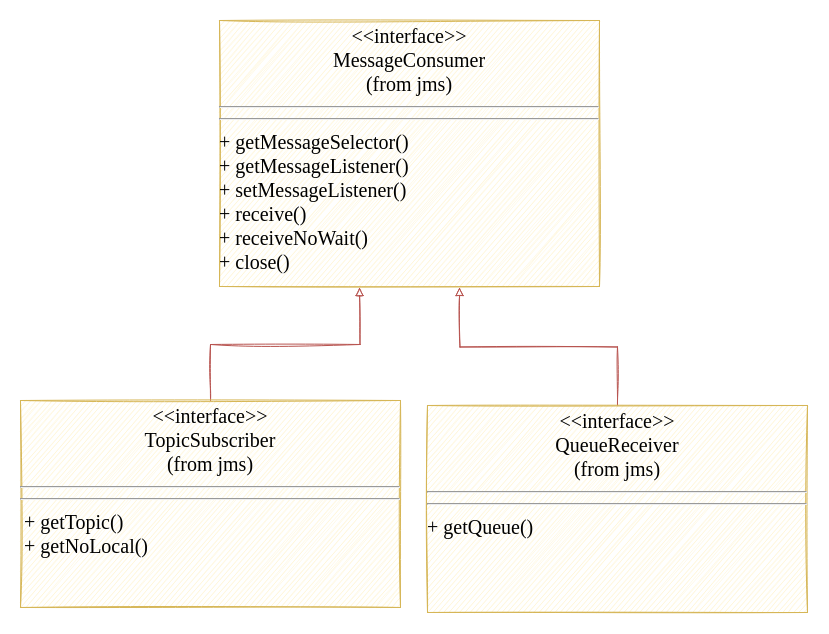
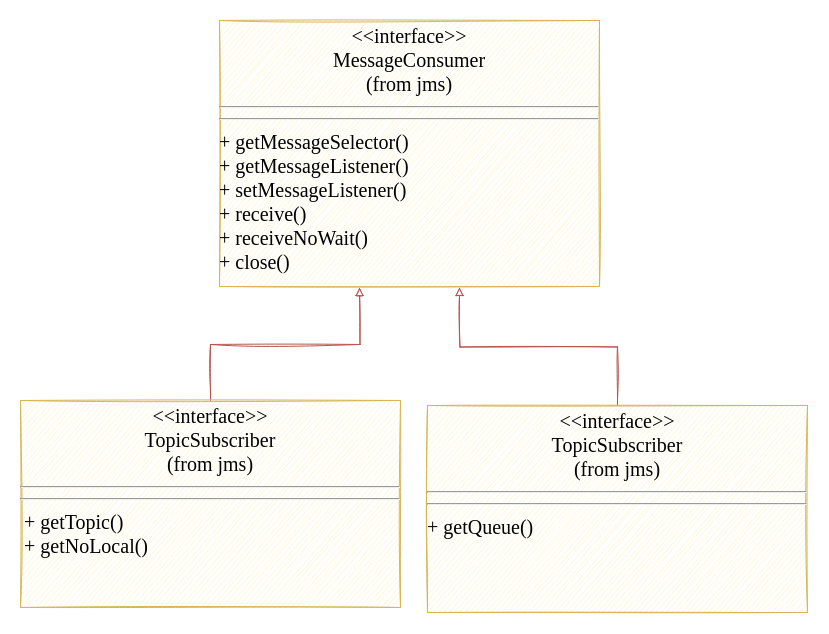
- <mxCell id="5" value="&lt;p style=&quot;margin: 4px 0px 0px ; text-align: center ; font-size: 20px&quot;&gt;&amp;lt;&amp;lt;interface&amp;gt;&amp;gt;&lt;br&gt;QueueReceiver&lt;br&gt;(from jms)&lt;/p&gt;&lt;hr style=&quot;font-size: 20px&quot;&gt;&lt;hr style=&quot;font-size: 20px&quot;&gt;+ getQueue()" style="verticalAlign=top;align=left;overflow=fill;fontSize=20;fontFamily=Architects Daughter;html=1;sketch=1;fillColor=#fff2cc;strokeColor=#d6b656;fontSource=https%3A%2F%2Ffonts.googleapis.com%2Fcss%3Ffamily%3DArchitects%2BDaughter;" parent="1" vertex="1"><mxGeometry x="427" y="405" width="380" height="207" as="geometry" /></mxCell>
+ <mxCell id="5" value="&lt;p style=&quot;margin: 4px 0px 0px ; text-align: center ; font-size: 20px&quot;&gt;&amp;lt;&amp;lt;interface&amp;gt;&amp;gt;&lt;br&gt;TopicSubscriber&lt;br&gt;(from jms)&lt;/p&gt;&lt;hr style=&quot;font-size: 20px&quot;&gt;&lt;hr style=&quot;font-size: 20px&quot;&gt;+ getQueue()" style="verticalAlign=top;align=left;overflow=fill;fontSize=20;fontFamily=Architects Daughter;html=1;sketch=1;fillColor=#fff2cc;strokeColor=#d6b656;fontSource=https%3A%2F%2Ffonts.googleapis.com%2Fcss%3Ffamily%3DArchitects%2BDaughter;" parent="1" vertex="1"><mxGeometry x="427" y="405" width="380" height="207" as="geometry" /></mxCell>
